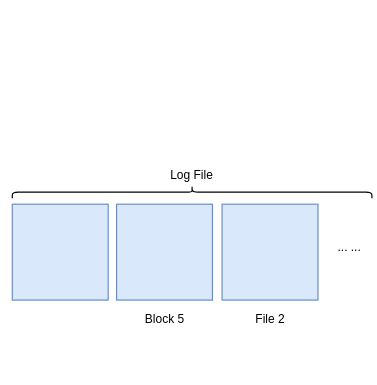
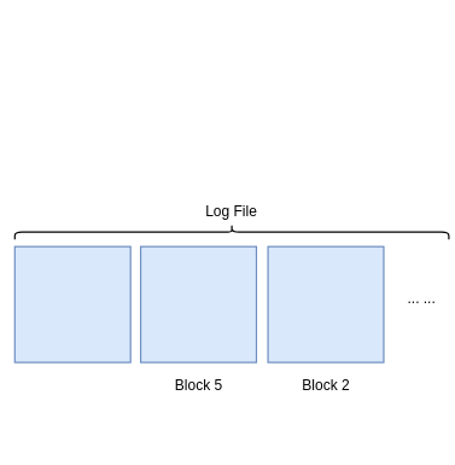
- <mxCell id="9" value="&lt;font style=&quot;font-size: 20px&quot;&gt;File 2&lt;br&gt;&lt;/font&gt;" style="text;html=1;align=center;verticalAlign=middle;resizable=0;points=[];autosize=1;" parent="1" vertex="1"><mxGeometry x="410" y="520" width="80" height="20" as="geometry" /></mxCell>
+ <mxCell id="9" value="&lt;font style=&quot;font-size: 20px&quot;&gt;Block 2&lt;br&gt;&lt;/font&gt;" style="text;html=1;align=center;verticalAlign=middle;resizable=0;points=[];autosize=1;" parent="1" vertex="1"><mxGeometry x="410" y="520" width="80" height="20" as="geometry" /></mxCell>
